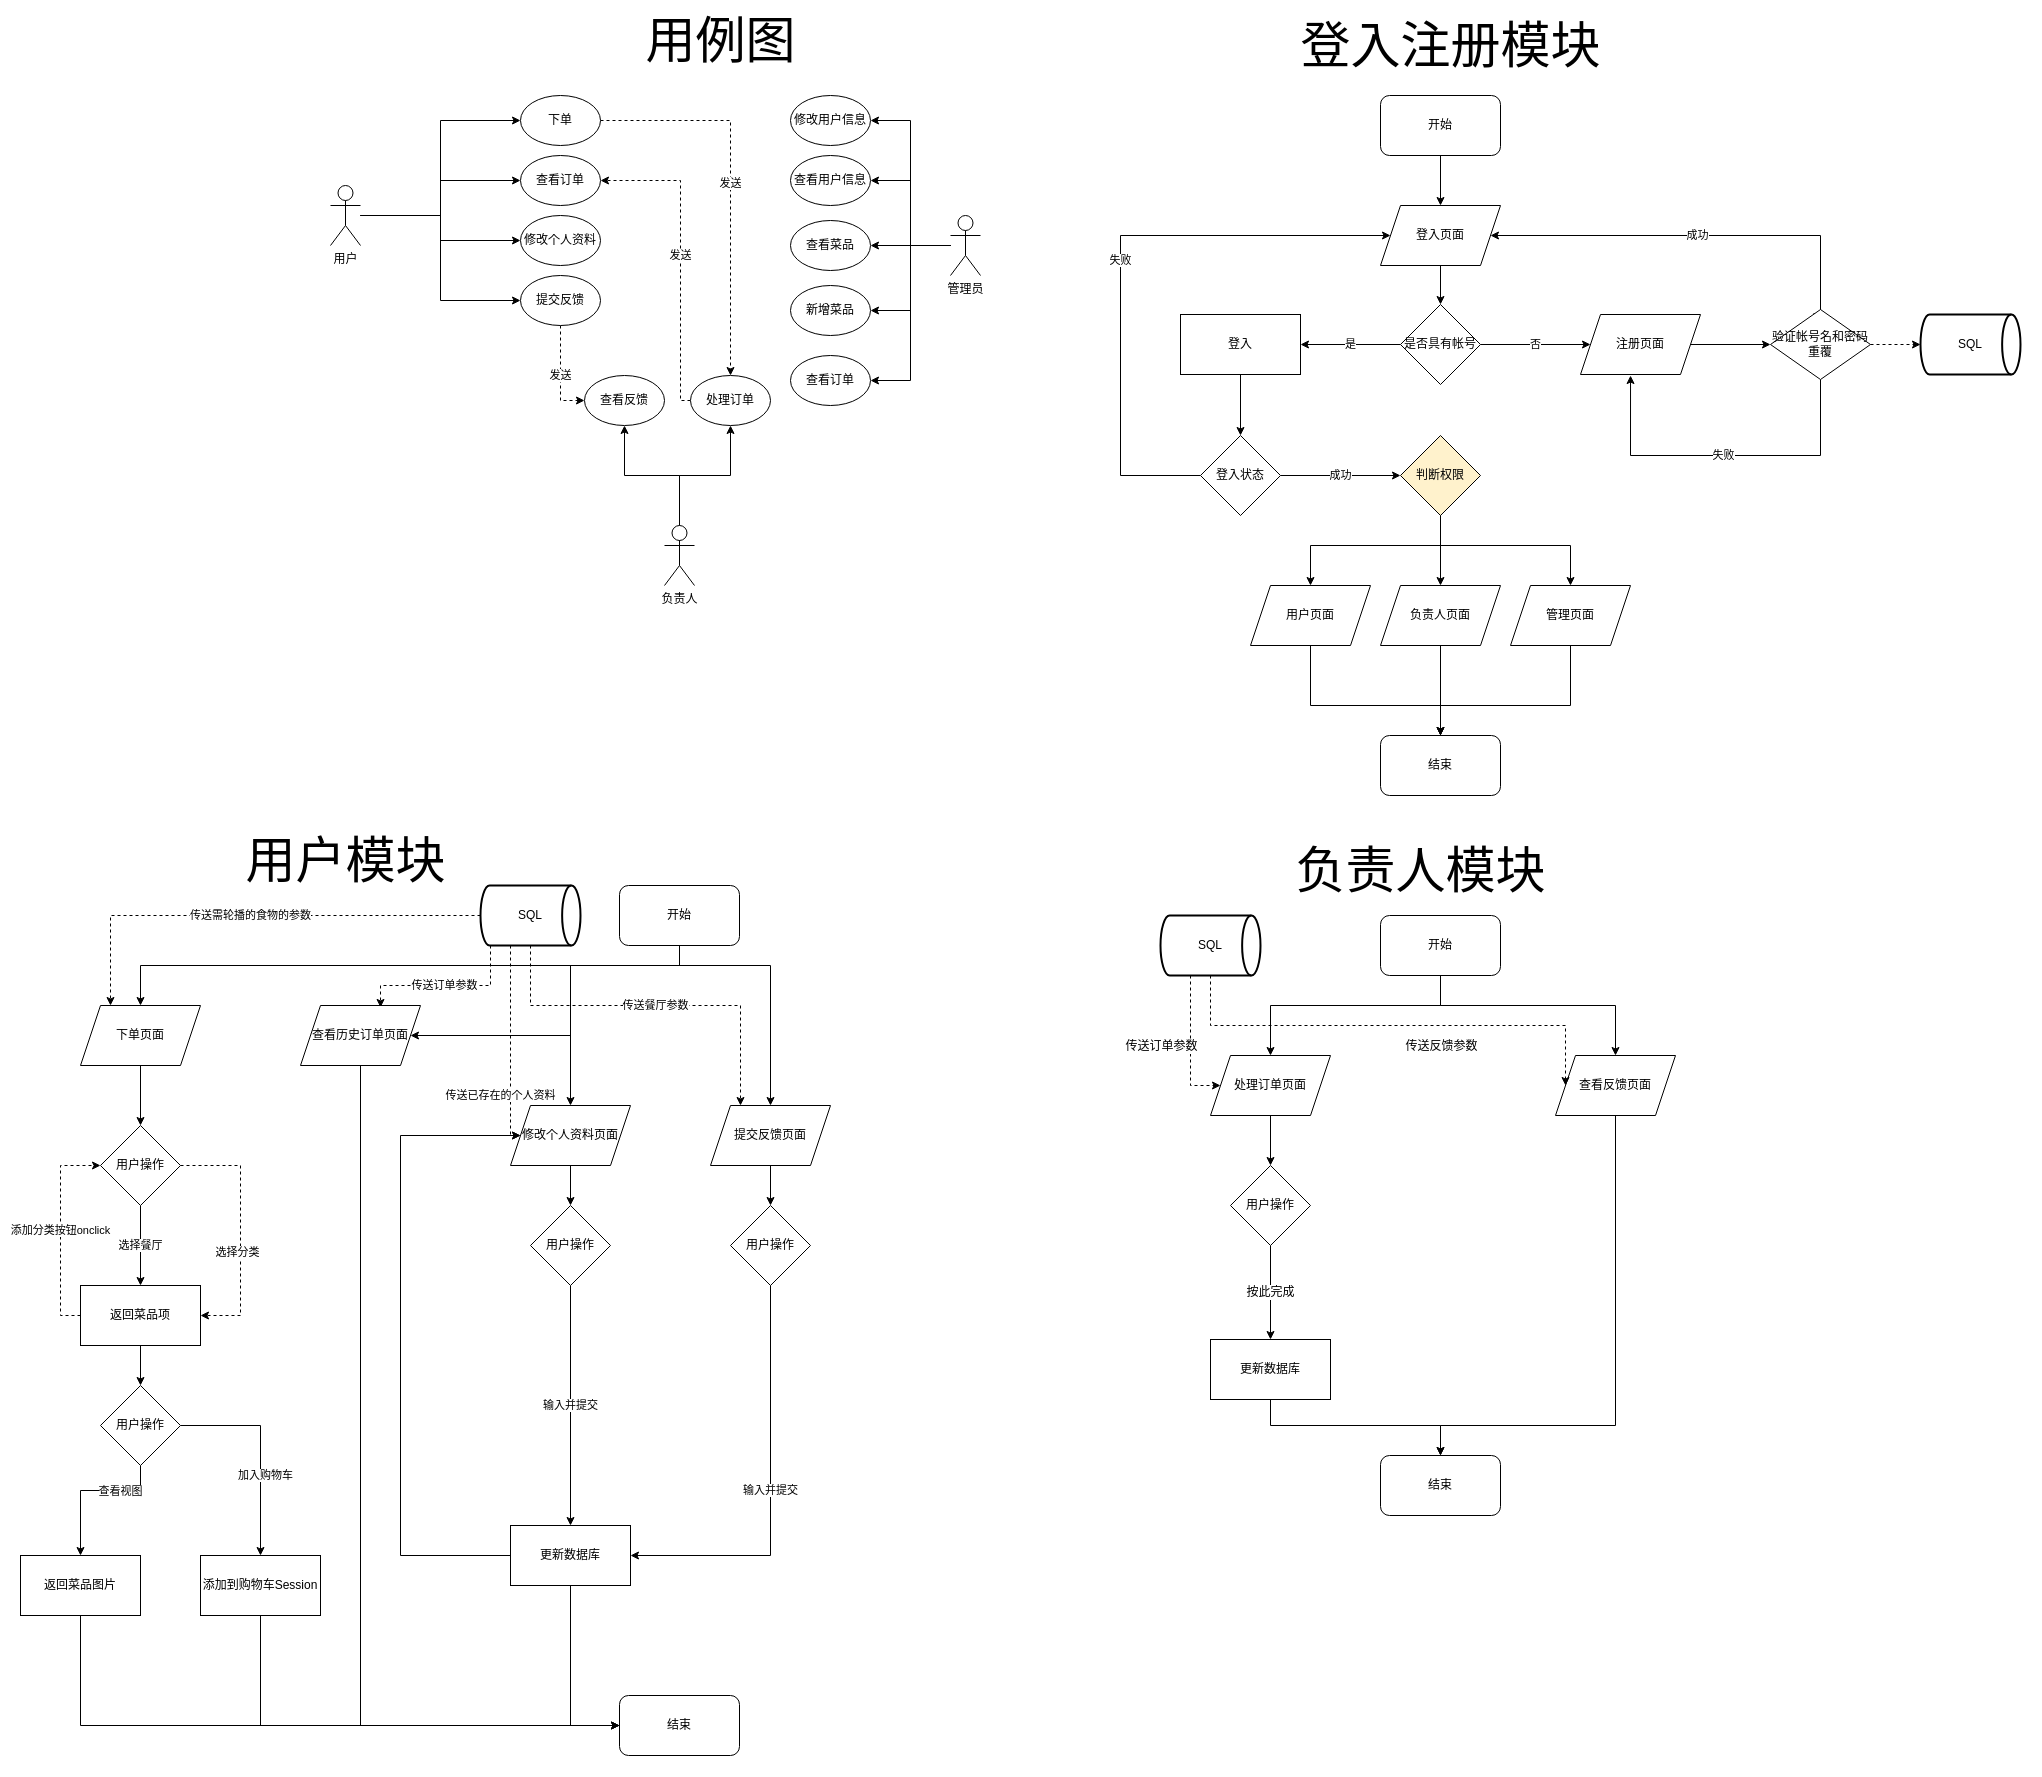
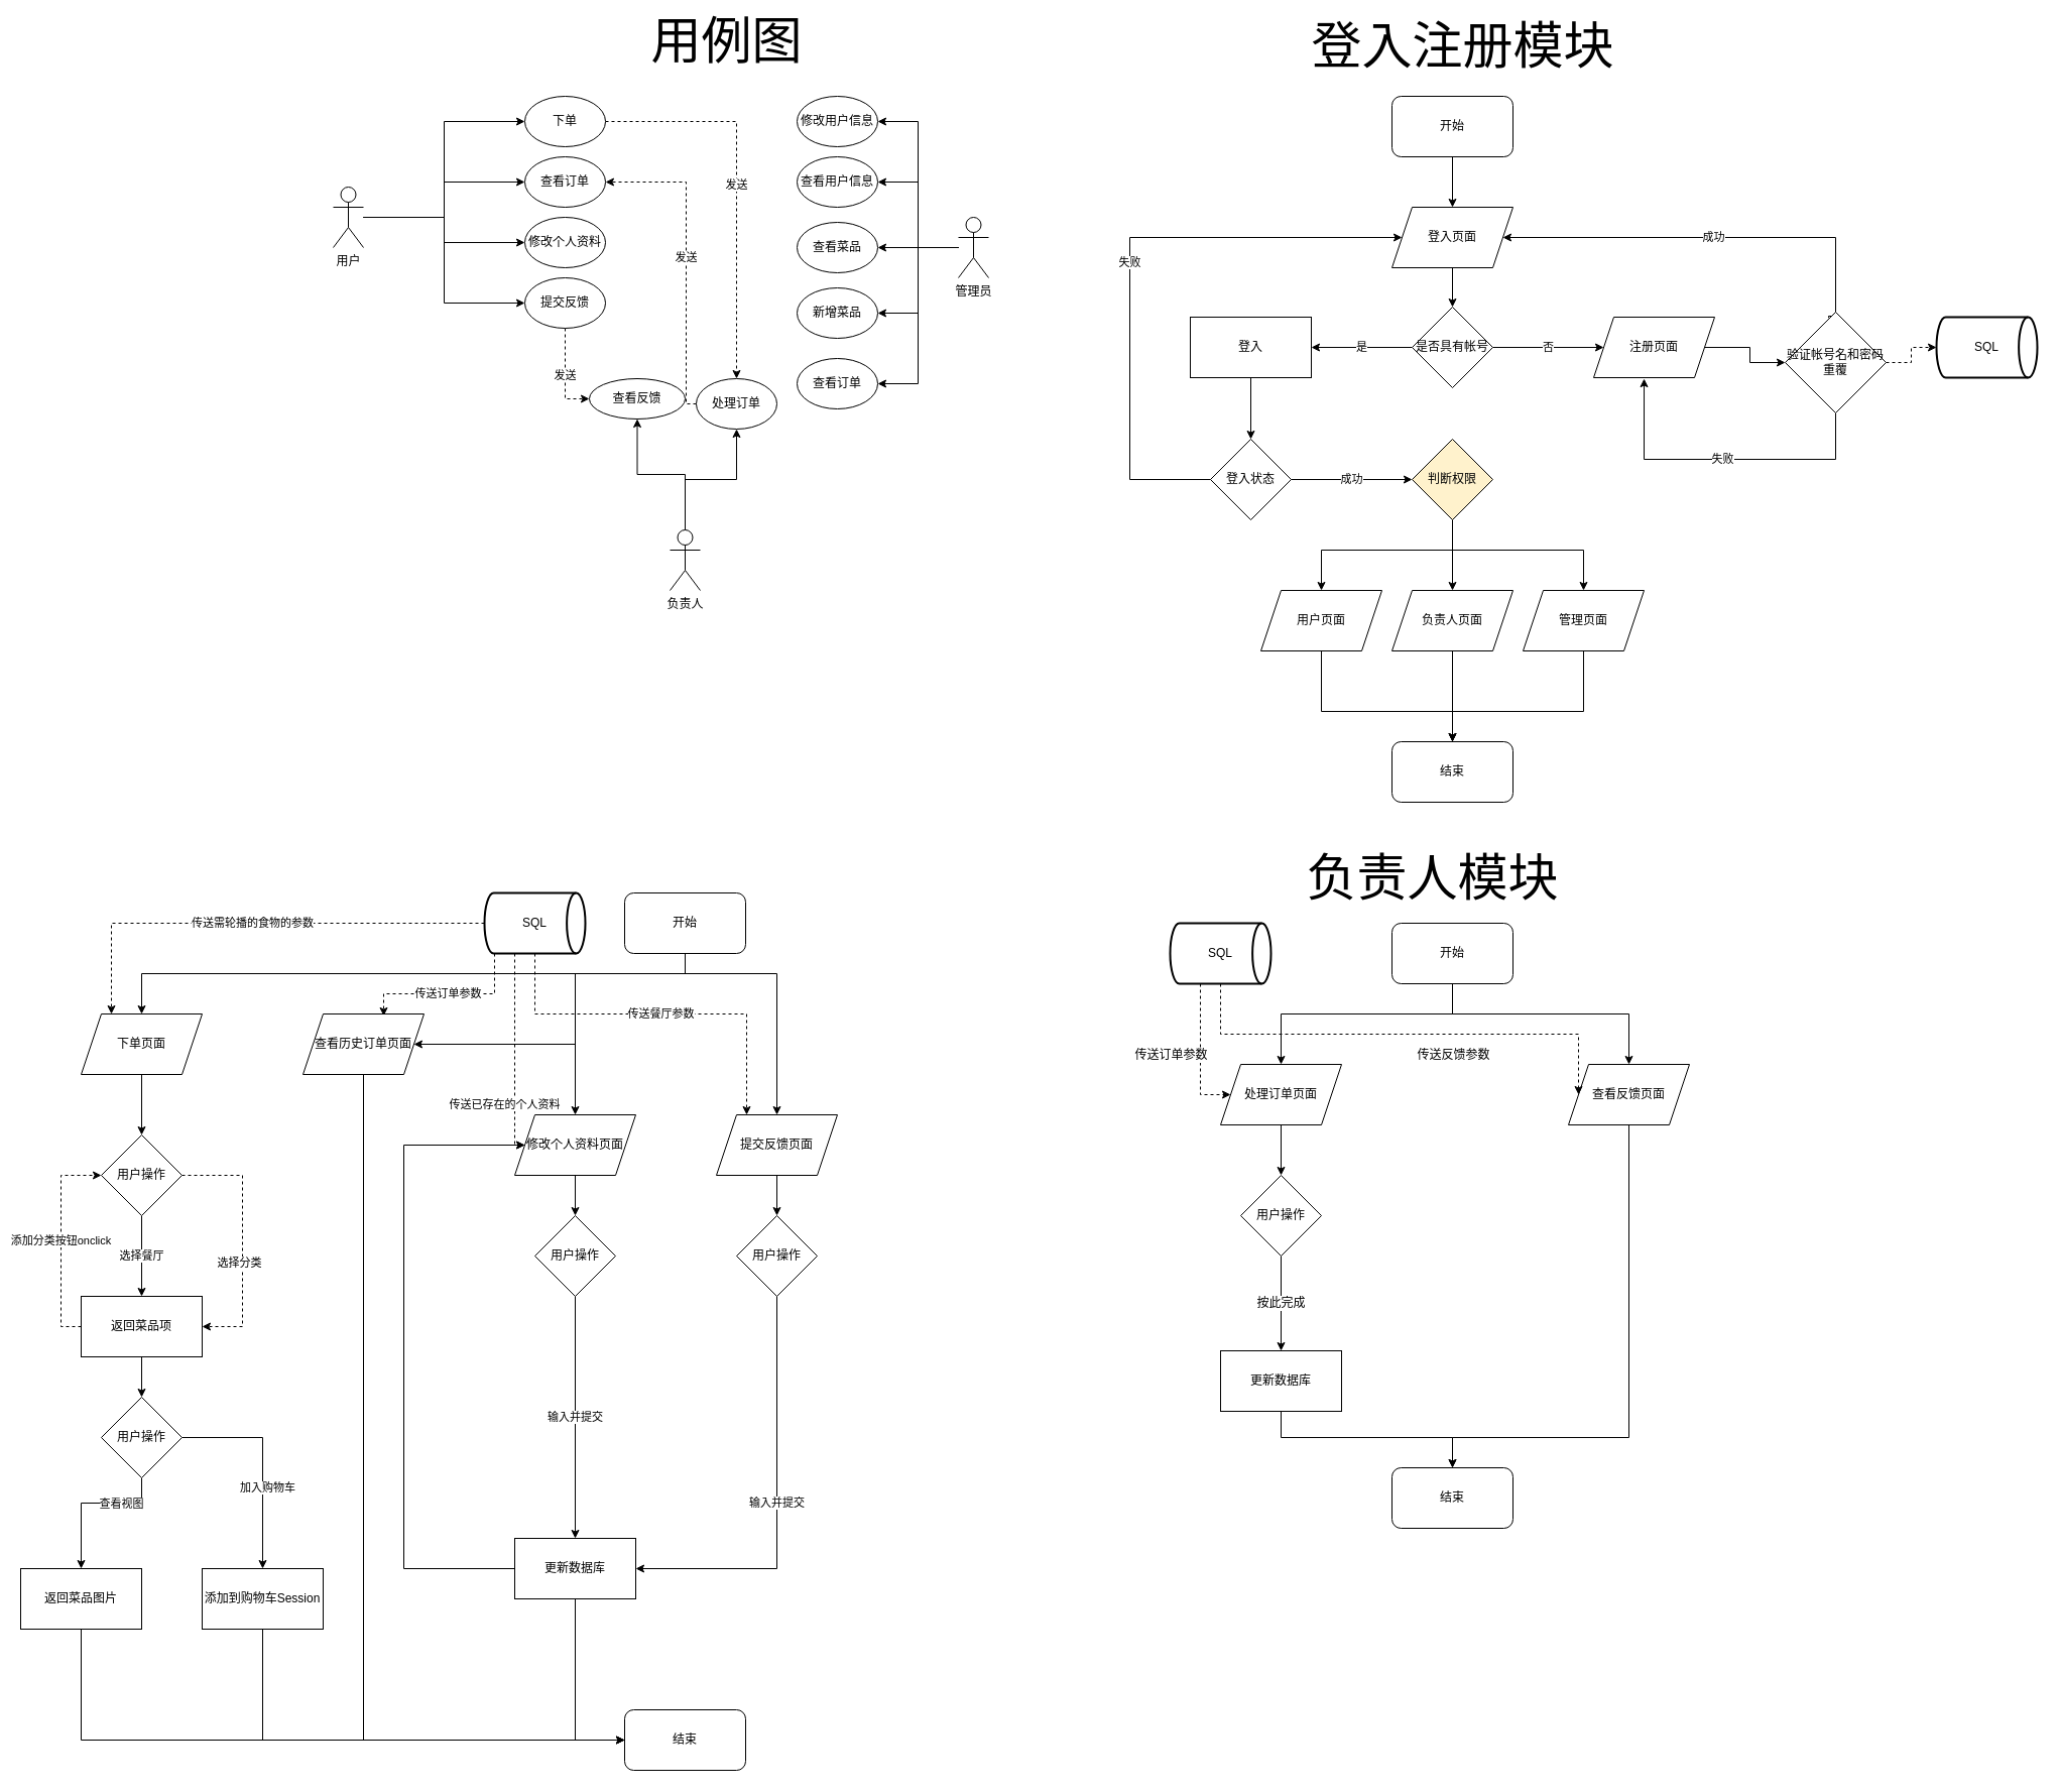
- <mxCell id="47" value="验证帐号名和密码重覆" style="rhombus;whiteSpace=wrap;html=1;" vertex="1" parent="1"><mxGeometry x="1770" y="309" width="100" height="70" as="geometry" /></mxCell>
+ <mxCell id="47" value="验证帐号名和密码重覆" style="rhombus;whiteSpace=wrap;html=1;" vertex="1" parent="1"><mxGeometry x="1770" y="309" width="100" height="100" as="geometry" /></mxCell>
- <mxCell id="24" value="查看反馈" style="ellipse;whiteSpace=wrap;html=1;" vertex="1" parent="1"><mxGeometry x="584" y="375" width="80" height="50" as="geometry" /></mxCell>
+ <mxCell id="24" value="查看反馈" style="ellipse;whiteSpace=wrap;html=1;" vertex="1" parent="1"><mxGeometry x="584" y="375" width="95" height="40" as="geometry" /></mxCell>
- <mxCell id="102" value="&lt;font style=&quot;font-size: 50px;&quot;&gt;用户模块&lt;/font&gt;" style="text;html=1;align=center;verticalAlign=middle;resizable=0;points=[];autosize=1;strokeColor=none;fillColor=none;" vertex="1" parent="1"><mxGeometry x="235" y="845" width="220" height="30" as="geometry" /></mxCell>
